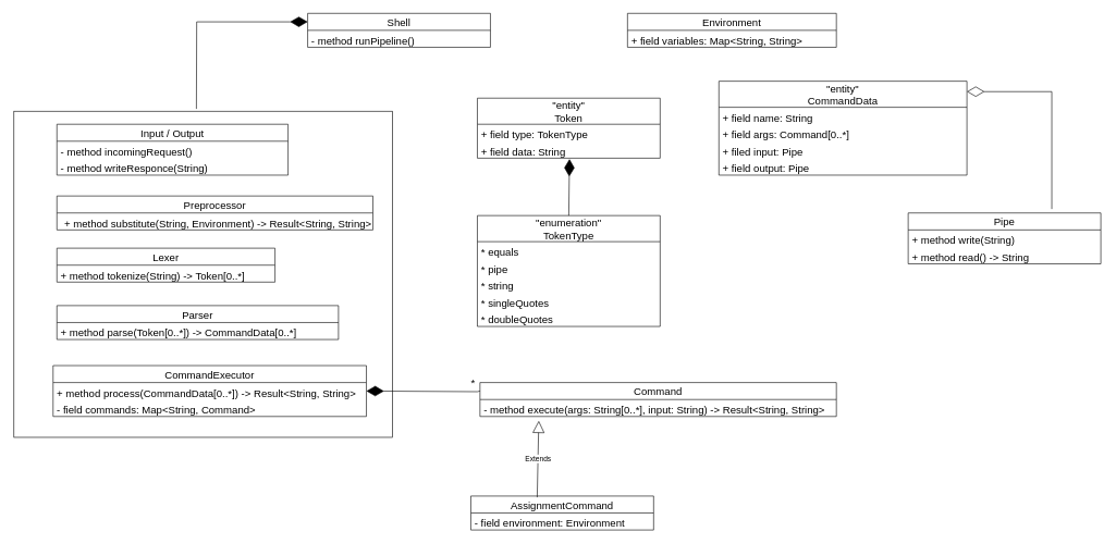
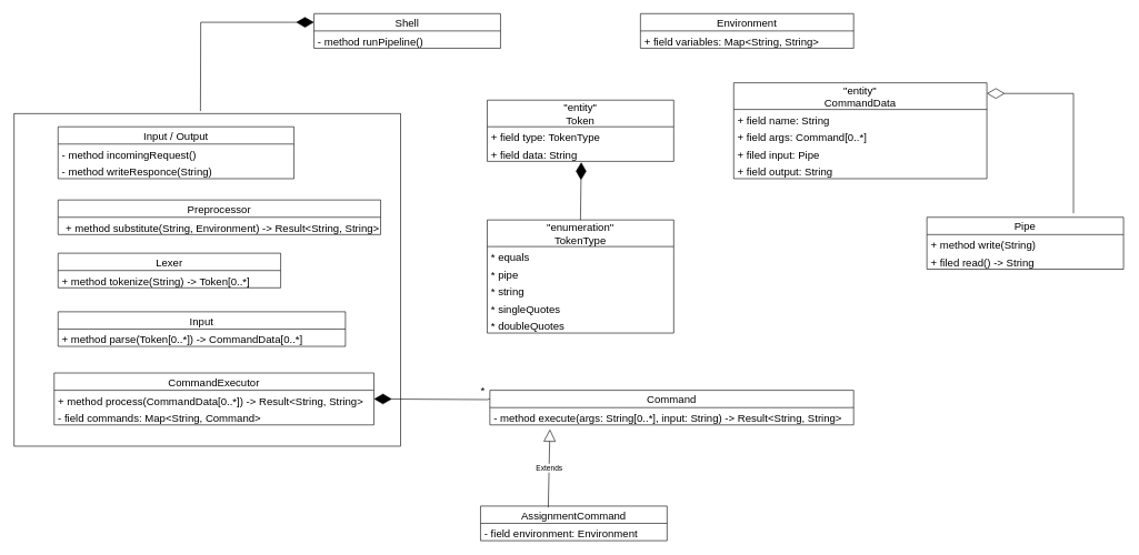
- <mxCell id="15" value="+ field output: Pipe" style="text;strokeColor=none;fillColor=none;align=left;verticalAlign=top;spacingLeft=4;spacingRight=4;overflow=hidden;rotatable=0;points=[[0,0.5],[1,0.5]];portConstraint=eastwest;fontSize=16;" parent="11" vertex="1"><mxGeometry y="118" width="380" height="26" as="geometry" /></mxCell>
+ <mxCell id="15" value="+ field output: String" style="text;strokeColor=none;fillColor=none;align=left;verticalAlign=top;spacingLeft=4;spacingRight=4;overflow=hidden;rotatable=0;points=[[0,0.5],[1,0.5]];portConstraint=eastwest;fontSize=16;" parent="11" vertex="1"><mxGeometry y="118" width="380" height="26" as="geometry" /></mxCell>
- <mxCell id="40" value="+ method read() -&gt; String" style="text;strokeColor=none;fillColor=none;align=left;verticalAlign=top;spacingLeft=4;spacingRight=4;overflow=hidden;rotatable=0;points=[[0,0.5],[1,0.5]];portConstraint=eastwest;fontSize=16;" parent="38" vertex="1"><mxGeometry y="52" width="295.135" height="26" as="geometry" /></mxCell>
+ <mxCell id="40" value="+ filed read() -&gt; String" style="text;strokeColor=none;fillColor=none;align=left;verticalAlign=top;spacingLeft=4;spacingRight=4;overflow=hidden;rotatable=0;points=[[0,0.5],[1,0.5]];portConstraint=eastwest;fontSize=16;" parent="38" vertex="1"><mxGeometry y="52" width="295.135" height="26" as="geometry" /></mxCell>
- <mxCell id="31" value="Parser" style="swimlane;fontStyle=0;childLayout=stackLayout;horizontal=1;startSize=26;fillColor=none;horizontalStack=0;resizeParent=1;resizeParentMax=0;resizeLast=0;collapsible=1;marginBottom=0;fontSize=16;" parent="1" vertex="1"><mxGeometry x="85.838" y="468" width="431.351" height="52" as="geometry" /></mxCell>
+ <mxCell id="31" value="Input" style="swimlane;fontStyle=0;childLayout=stackLayout;horizontal=1;startSize=26;fillColor=none;horizontalStack=0;resizeParent=1;resizeParentMax=0;resizeLast=0;collapsible=1;marginBottom=0;fontSize=16;" parent="1" vertex="1"><mxGeometry x="85.838" y="468" width="431.351" height="52" as="geometry" /></mxCell>
